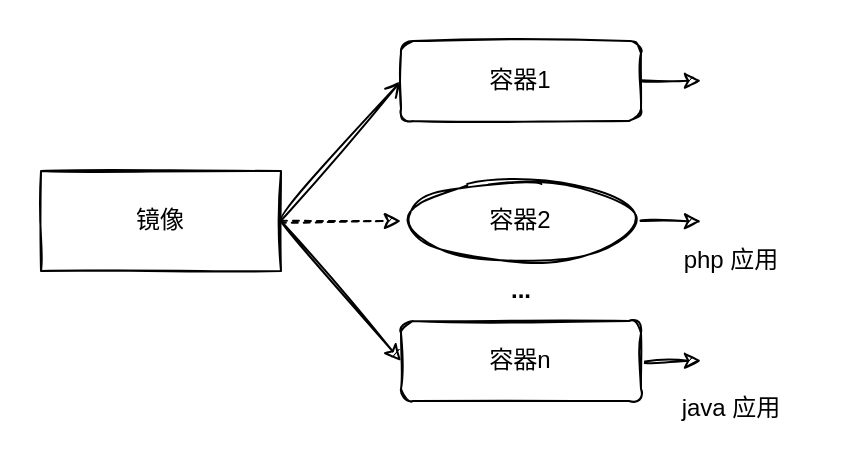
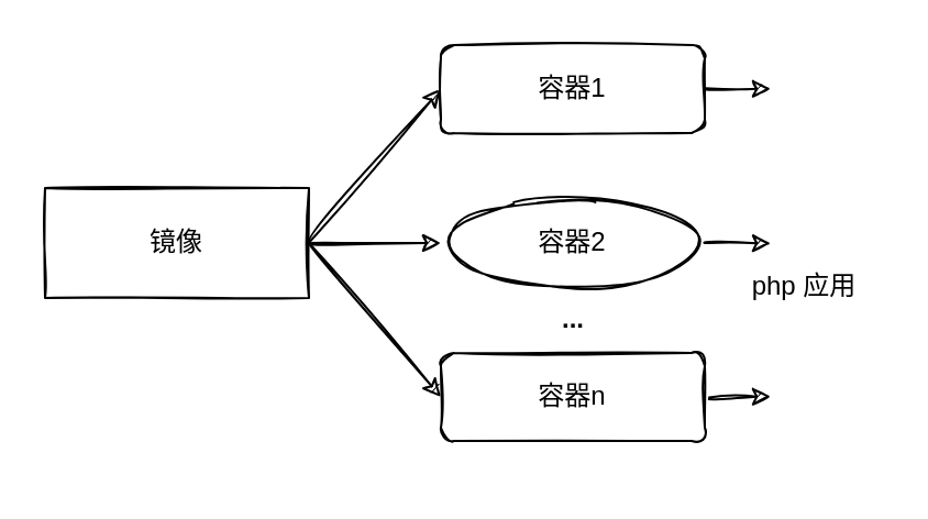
- <mxCell id="2" style="edgeStyle=none;rounded=1;orthogonalLoop=1;jettySize=auto;html=1;exitX=1;exitY=0.5;exitDx=0;exitDy=0;entryX=0;entryY=0.5;entryDx=0;entryDy=0;sketch=1;curved=1;endArrow=open;" edge="1" parent="1" source="5" target="7"><mxGeometry relative="1" as="geometry" /></mxCell>
+ <mxCell id="2" style="edgeStyle=none;rounded=1;orthogonalLoop=1;jettySize=auto;html=1;exitX=1;exitY=0.5;exitDx=0;exitDy=0;entryX=0;entryY=0.5;entryDx=0;entryDy=0;sketch=1;curved=1;" edge="1" parent="1" source="5" target="7"><mxGeometry relative="1" as="geometry" /></mxCell>
- <mxCell id="3" style="edgeStyle=none;rounded=1;orthogonalLoop=1;jettySize=auto;html=1;exitX=1;exitY=0.5;exitDx=0;exitDy=0;entryX=0;entryY=0.5;entryDx=0;entryDy=0;sketch=1;curved=1;dashed=1;" edge="1" parent="1" source="5" target="9"><mxGeometry relative="1" as="geometry" /></mxCell>
+ <mxCell id="3" style="edgeStyle=none;rounded=1;orthogonalLoop=1;jettySize=auto;html=1;exitX=1;exitY=0.5;exitDx=0;exitDy=0;entryX=0;entryY=0.5;entryDx=0;entryDy=0;sketch=1;curved=1;" edge="1" parent="1" source="5" target="9"><mxGeometry relative="1" as="geometry" /></mxCell>
- <mxCell id="20" value="java 应用" style="text;html=1;align=center;verticalAlign=middle;resizable=0;points=[];autosize=1;strokeColor=none;fillColor=none;sketch=1;rounded=1;" vertex="1" parent="18"><mxGeometry x="5" y="30" width="60" height="20" as="geometry" /></mxCell>
